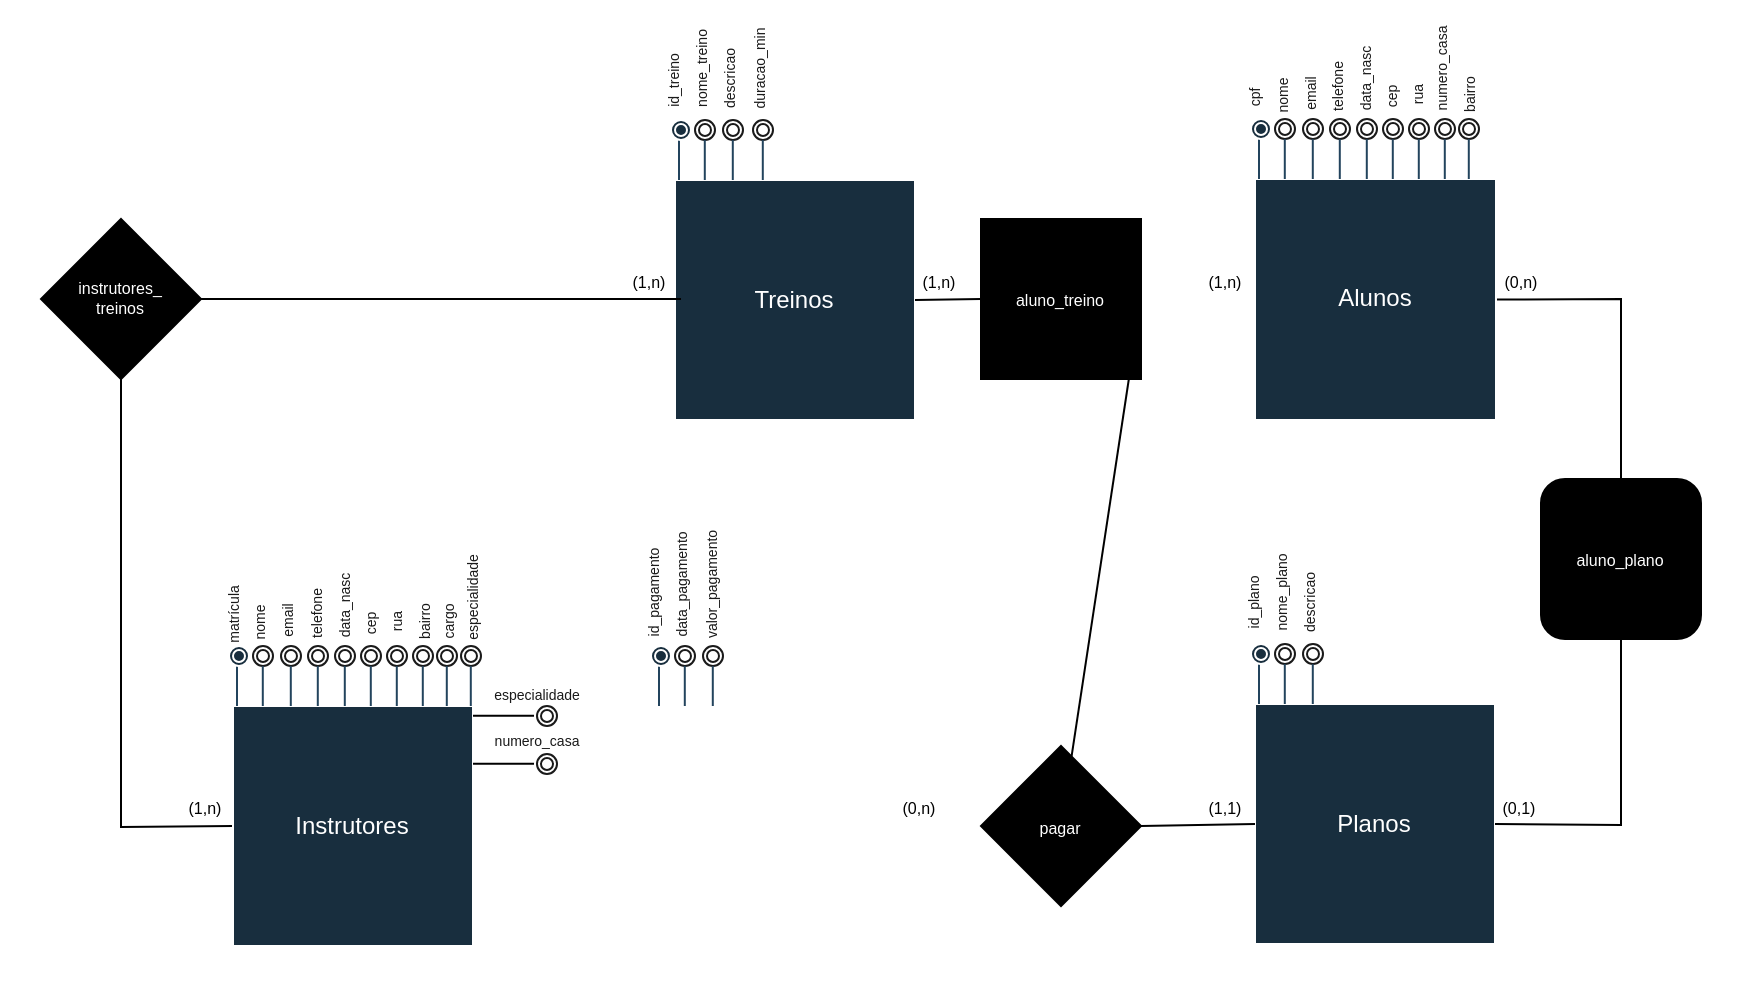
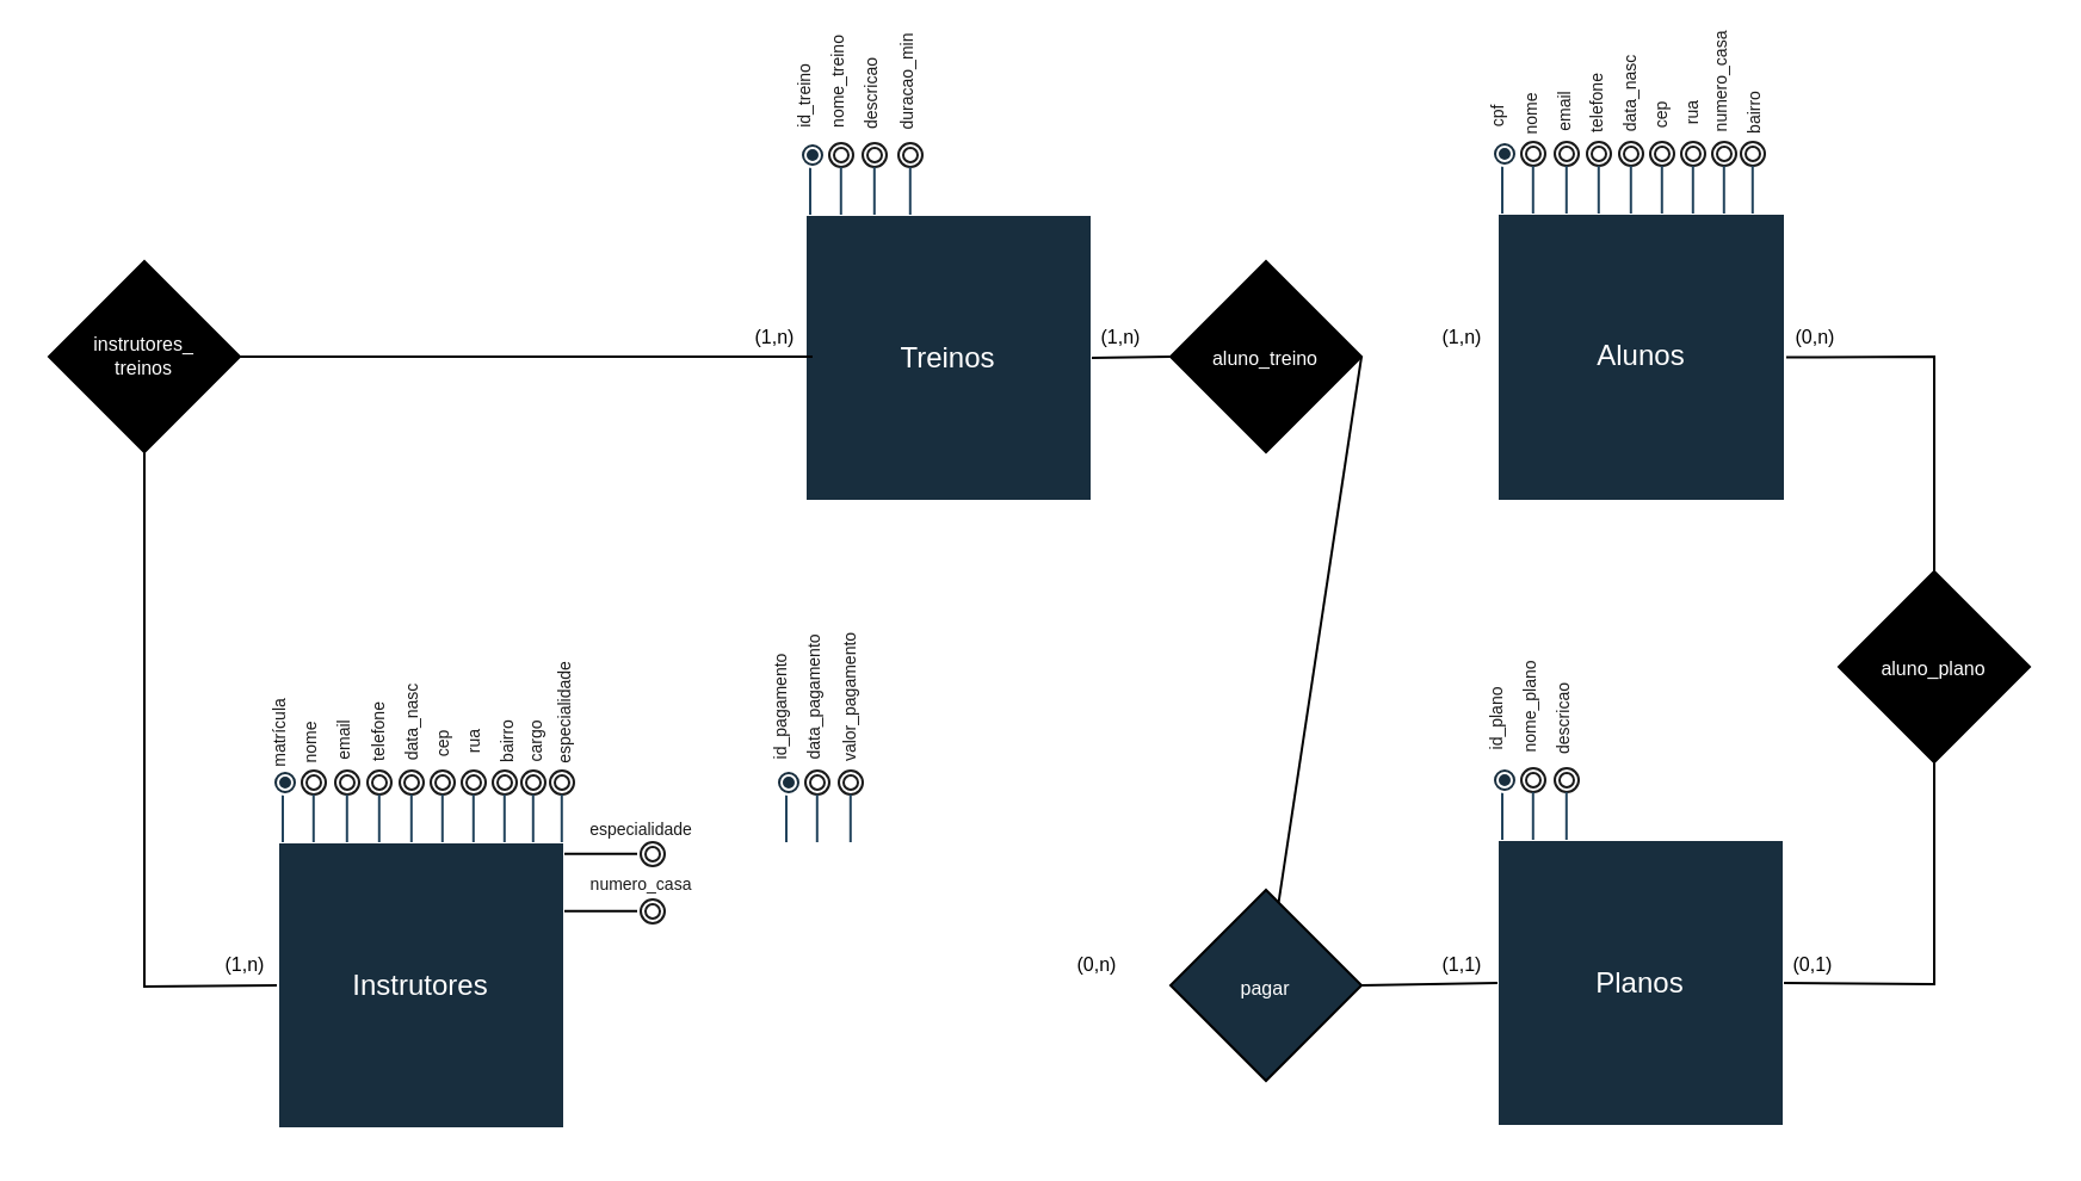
- <mxCell id="38" value="&lt;font style=&quot;font-size: 8px;&quot;&gt;aluno_treino&lt;/font&gt;" style="whiteSpace=wrap;html=1;fillColor=#000000;fontColor=#FFFFFF;rounded=0;" parent="1" vertex="1"><mxGeometry x="490" y="109" width="80" height="80" as="geometry" /></mxCell>
+ <mxCell id="38" value="&lt;font style=&quot;font-size: 8px;&quot;&gt;aluno_treino&lt;/font&gt;" style="rhombus;whiteSpace=wrap;html=1;fillColor=#000000;fontColor=#FFFFFF;" parent="1" vertex="1"><mxGeometry x="490" y="109" width="80" height="80" as="geometry" /></mxCell>
- <mxCell id="40" value="&lt;font style=&quot;font-size: 8px;&quot;&gt;aluno_plano&lt;/font&gt;" style="whiteSpace=wrap;html=1;fillColor=#000000;fontColor=#FFFFFF;rounded=1;" parent="1" vertex="1"><mxGeometry x="770" y="239" width="80" height="80" as="geometry" /></mxCell>
+ <mxCell id="40" value="&lt;font style=&quot;font-size: 8px;&quot;&gt;aluno_plano&lt;/font&gt;" style="rhombus;whiteSpace=wrap;html=1;fillColor=#000000;fontColor=#FFFFFF;" parent="1" vertex="1"><mxGeometry x="770" y="239" width="80" height="80" as="geometry" /></mxCell>
- <mxCell id="44" value="&lt;font style=&quot;font-size: 8px;&quot;&gt;pagar&lt;/font&gt;" style="rhombus;whiteSpace=wrap;html=1;fillColor=#000000;fontColor=#FFFFFF;" parent="1" vertex="1"><mxGeometry x="490" y="372.5" width="80" height="80" as="geometry" /></mxCell>
+ <mxCell id="44" value="&lt;font style=&quot;font-size: 8px;&quot;&gt;pagar&lt;/font&gt;" style="rhombus;whiteSpace=wrap;html=1;fillColor=#182e3e;fontColor=#FFFFFF;" parent="1" vertex="1"><mxGeometry x="490" y="372.5" width="80" height="80" as="geometry" /></mxCell>
